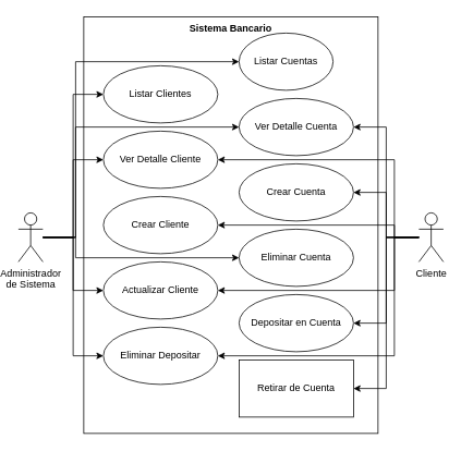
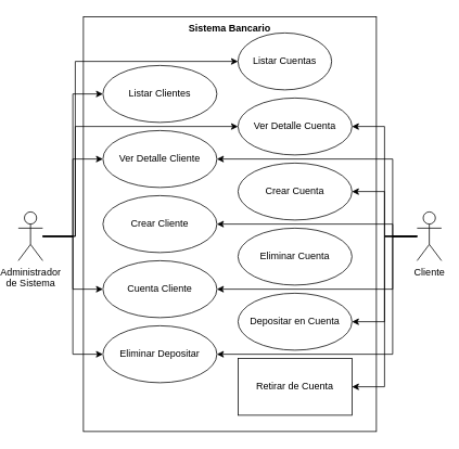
- <mxCell id="19" style="edgeStyle=orthogonalEdgeStyle;rounded=0;orthogonalLoop=1;jettySize=auto;html=1;" edge="1" parent="1" source="20" target="28"><mxGeometry relative="1" as="geometry"><Array as="points"><mxPoint x="90" y="290" /><mxPoint x="90" y="315" /></Array></mxGeometry></mxCell>
- <mxCell id="22" value="Actualizar Cliente" style="ellipse;whiteSpace=wrap;html=1;" vertex="1" parent="1"><mxGeometry x="124" y="320" width="140" height="70" as="geometry" /></mxCell>
+ <mxCell id="22" value="Cuenta Cliente" style="ellipse;whiteSpace=wrap;html=1;" vertex="1" parent="1"><mxGeometry x="124" y="320" width="140" height="70" as="geometry" /></mxCell>
